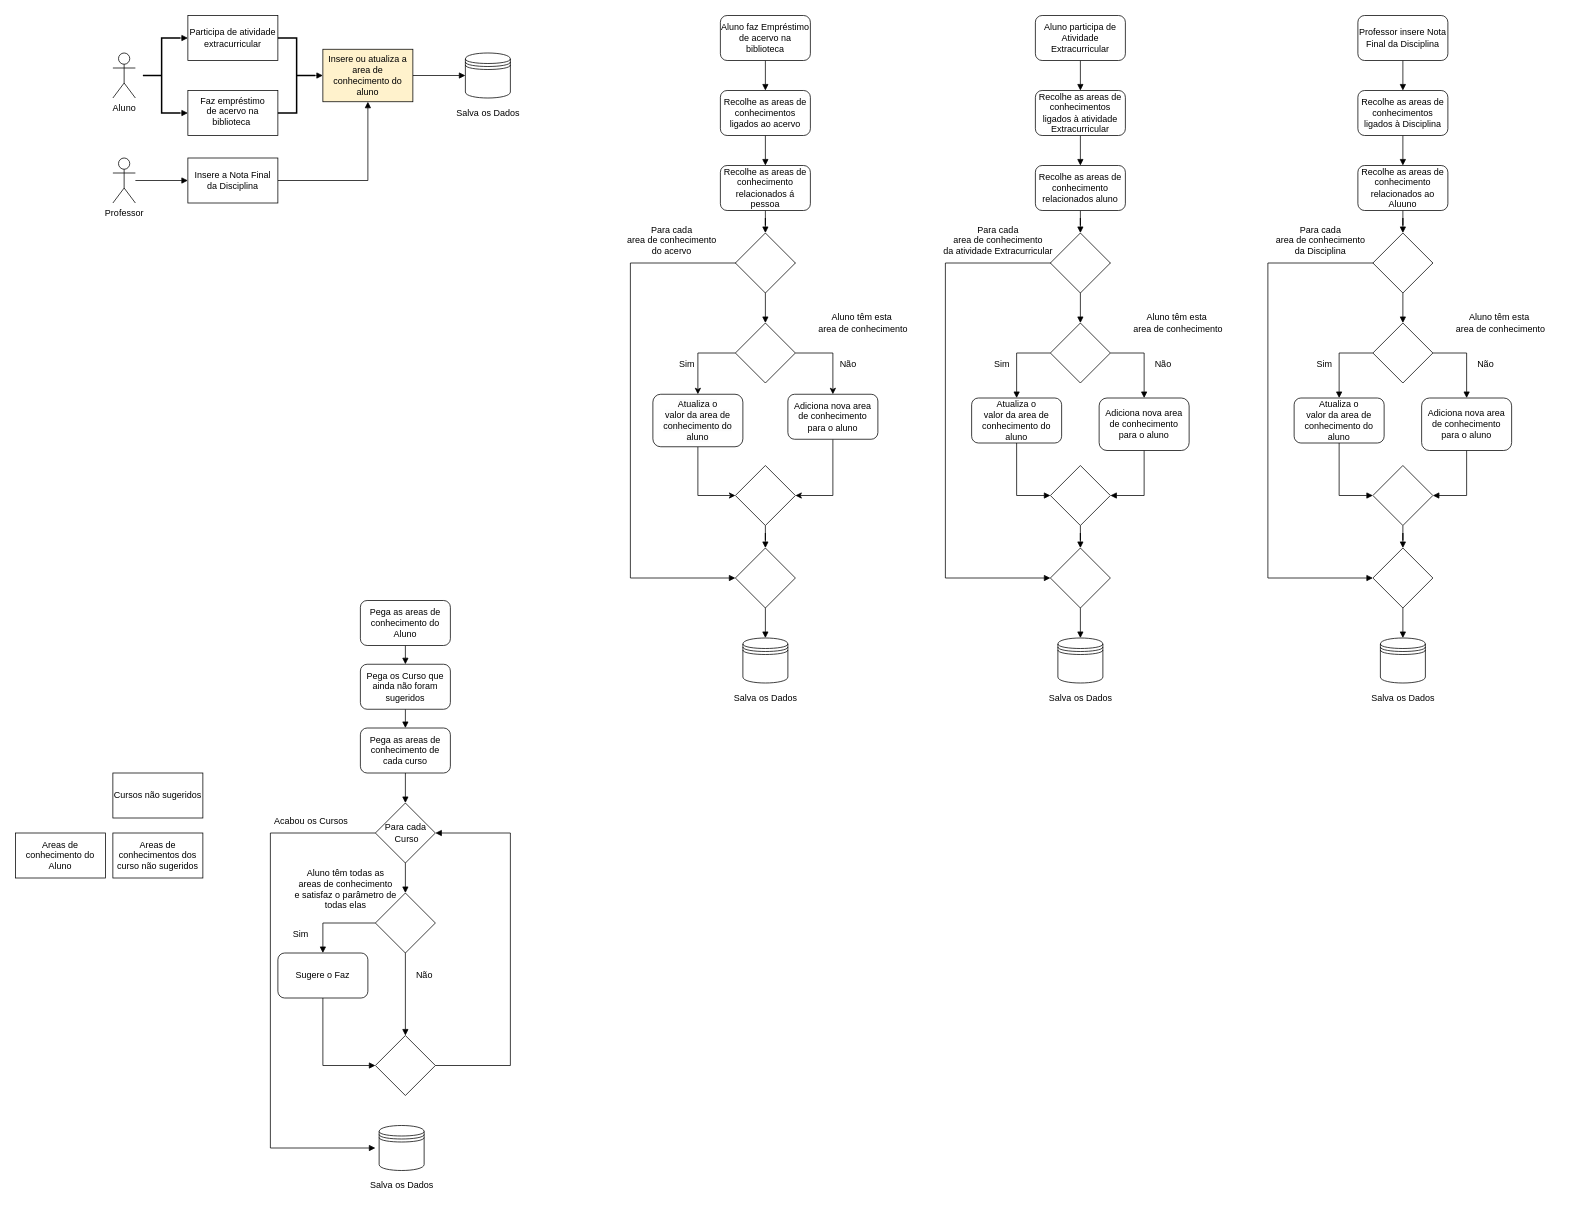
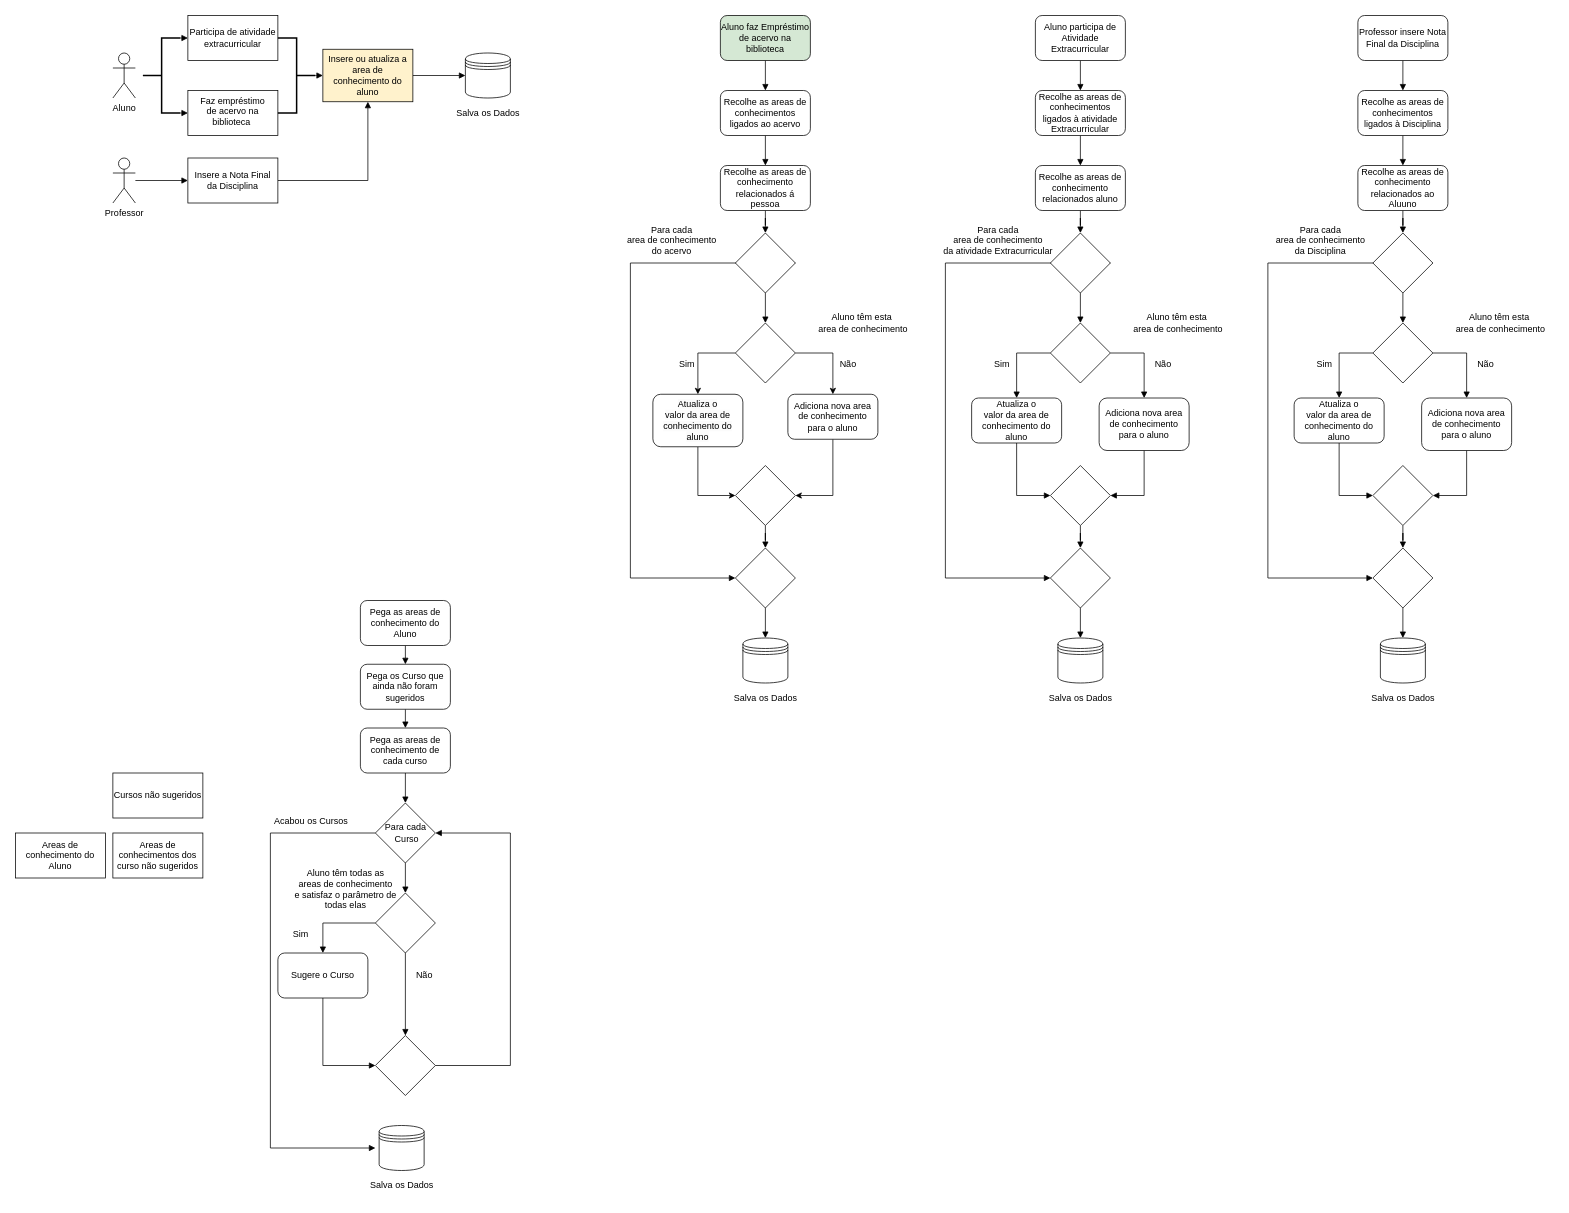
- <mxCell id="25" value="Aluno faz Empréstimo de acervo na biblioteca" style="rounded=1;whiteSpace=wrap;html=1;" parent="1" vertex="1"><mxGeometry x="960" y="20" width="120" height="60" as="geometry" /></mxCell>
+ <mxCell id="25" value="Aluno faz Empréstimo de acervo na biblioteca" style="rounded=1;whiteSpace=wrap;html=1;fillColor=#d5e8d4;" parent="1" vertex="1"><mxGeometry x="960" y="20" width="120" height="60" as="geometry" /></mxCell>
- <mxCell id="104" value="Sugere o Faz" style="rounded=1;whiteSpace=wrap;html=1;" parent="1" vertex="1"><mxGeometry x="370" y="1270" width="120" height="60" as="geometry" /></mxCell>
+ <mxCell id="104" value="Sugere o Curso" style="rounded=1;whiteSpace=wrap;html=1;" parent="1" vertex="1"><mxGeometry x="370" y="1270" width="120" height="60" as="geometry" /></mxCell>
